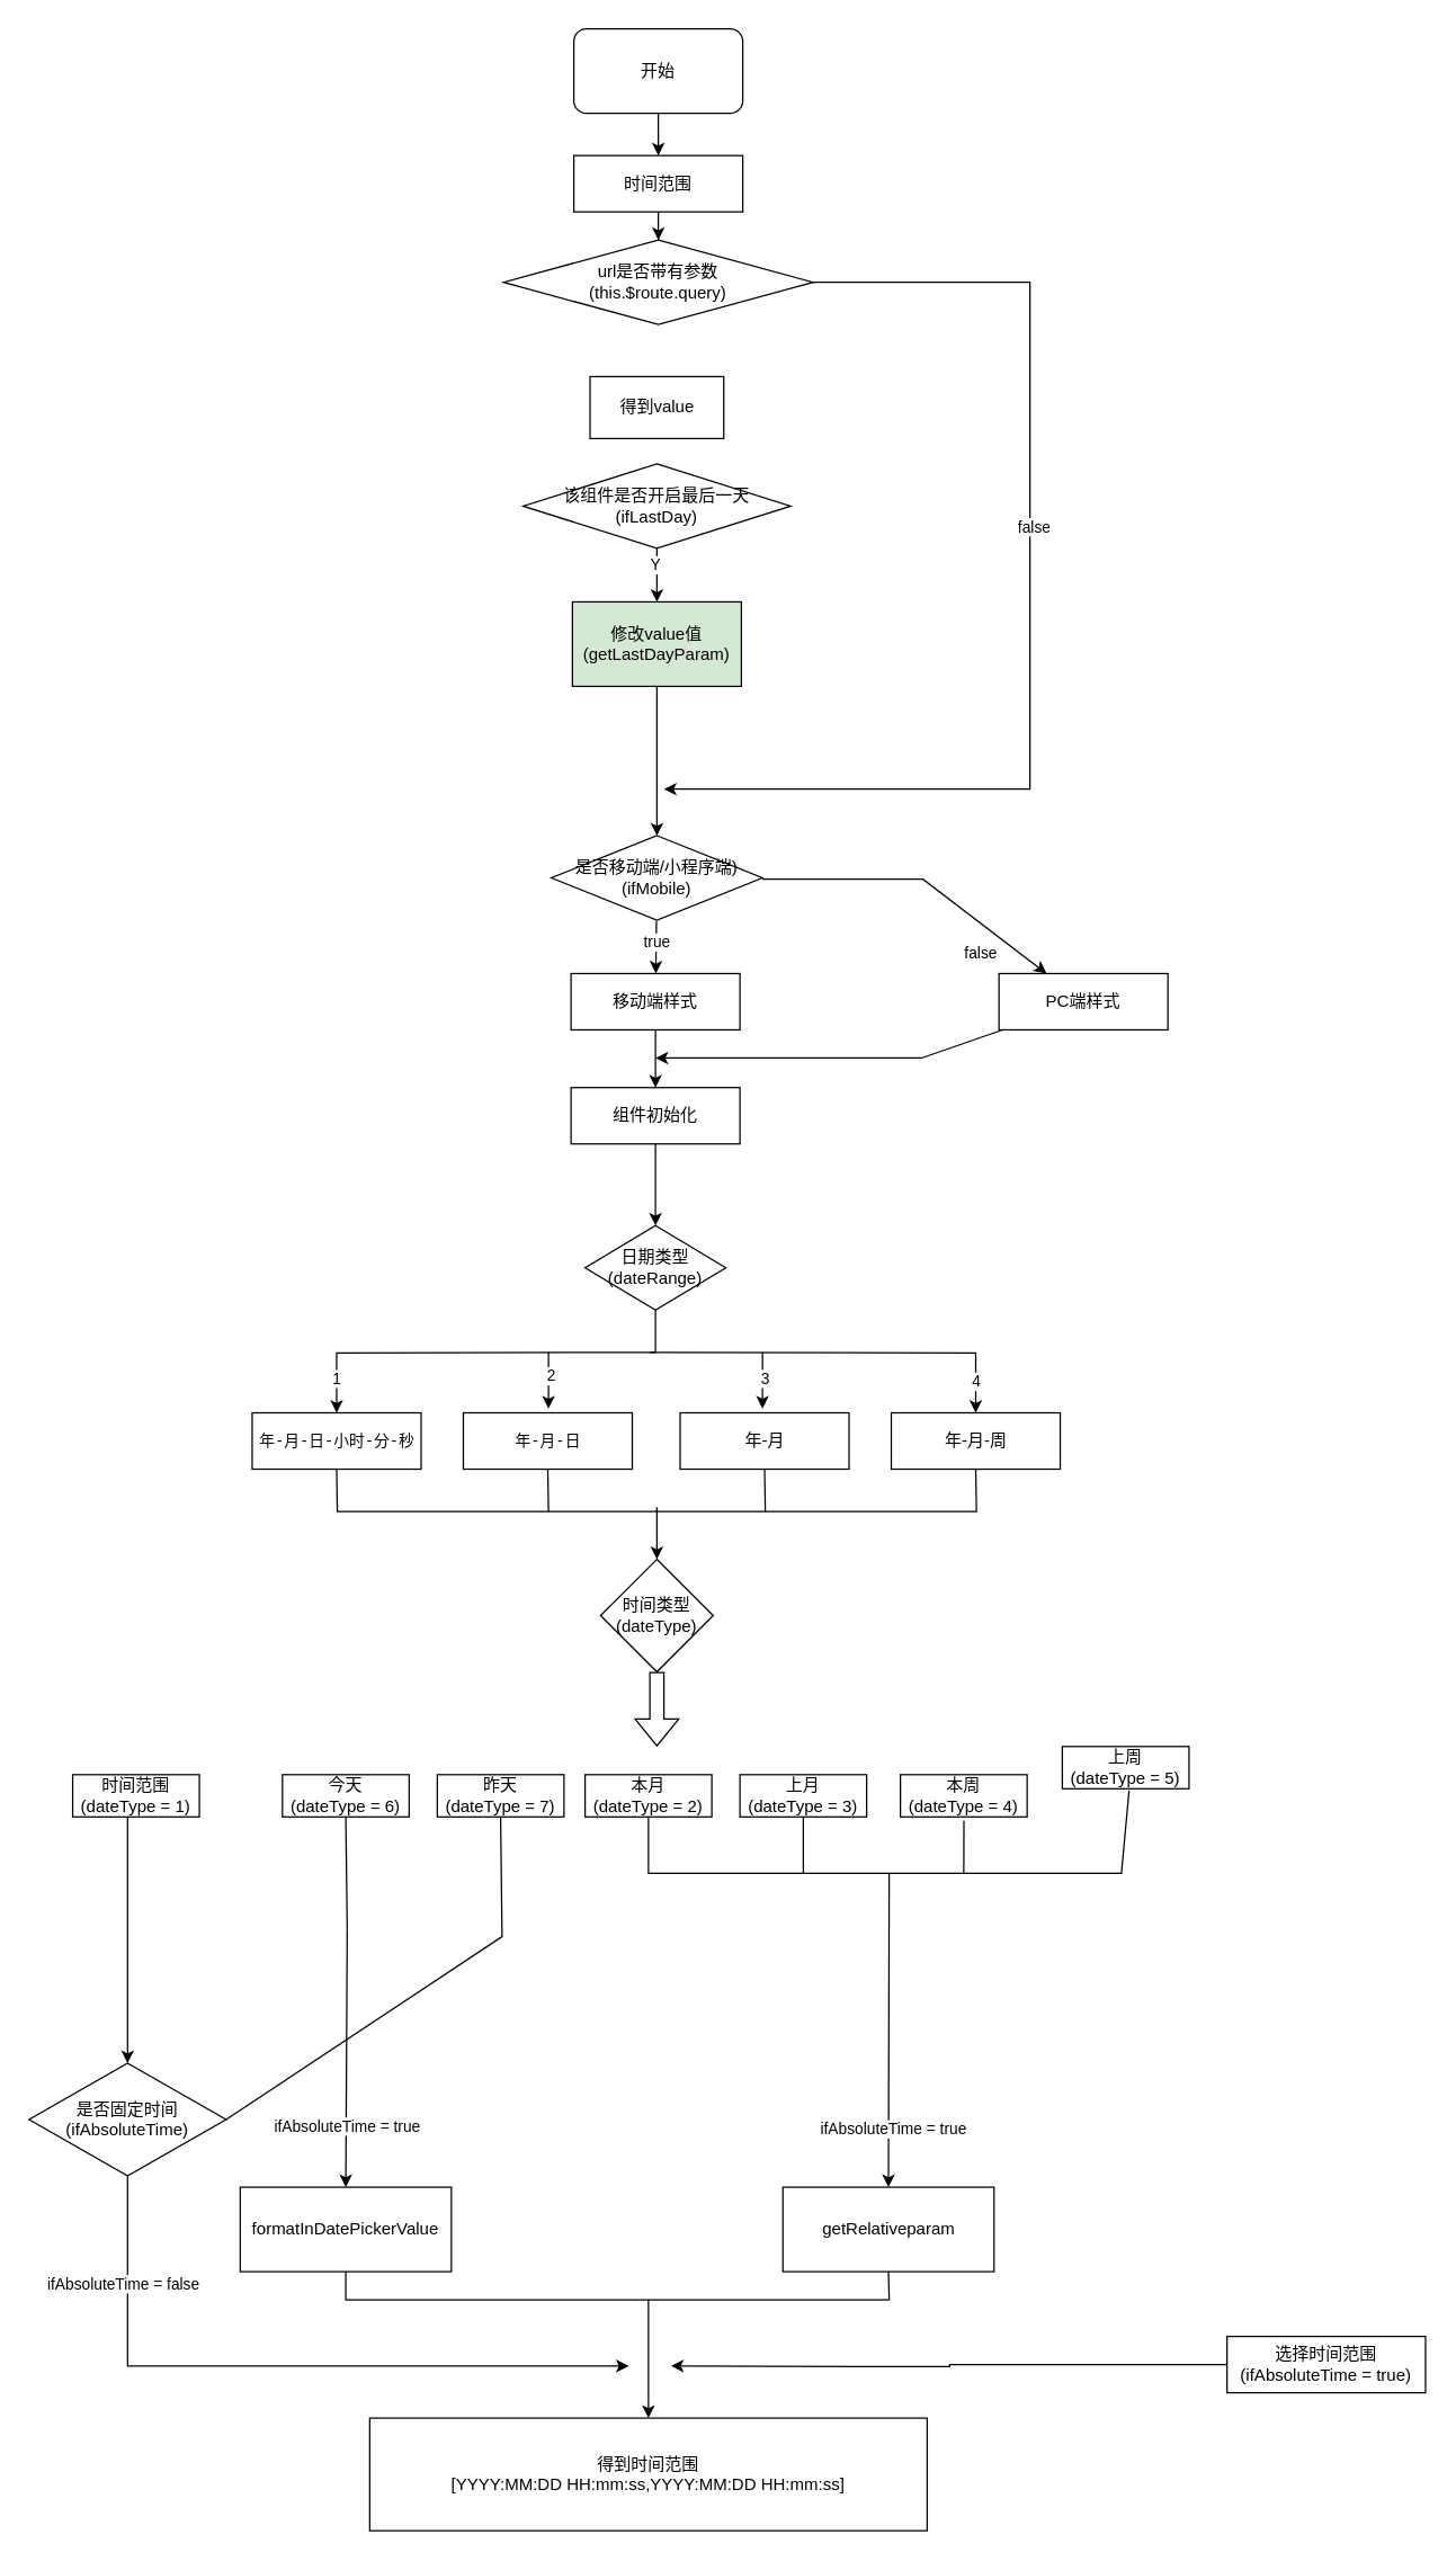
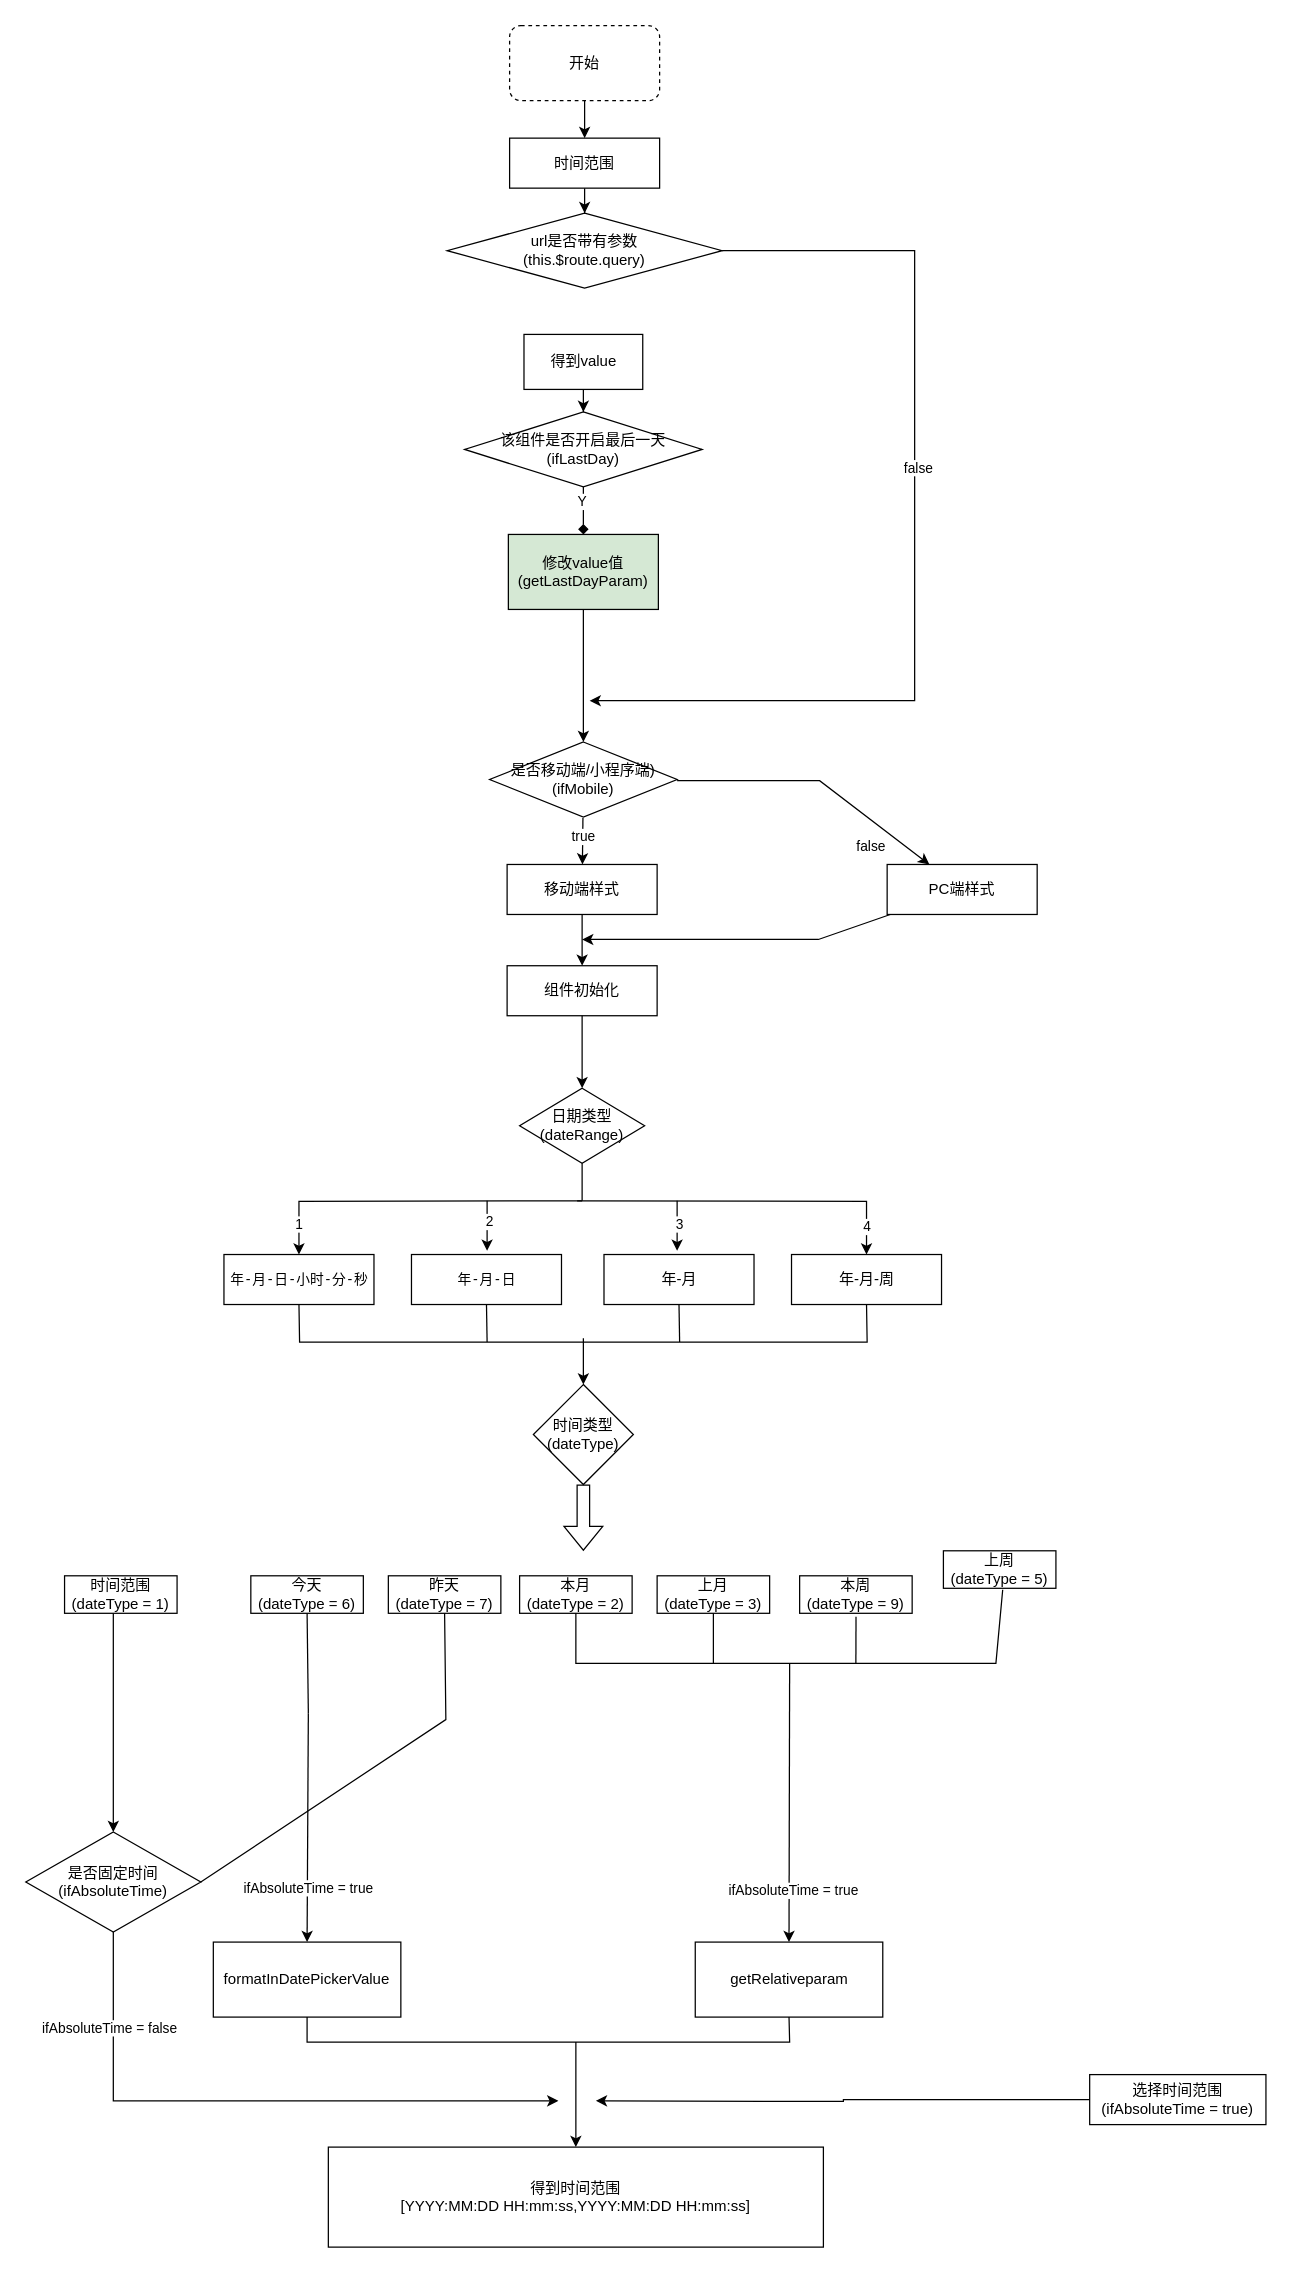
- <mxCell id="3" value="开始" style="rounded=1;whiteSpace=wrap;html=1;" parent="1" vertex="1"><mxGeometry x="407" y="20" width="120" height="60" as="geometry" /></mxCell>
+ <mxCell id="3" value="开始" style="rounded=1;whiteSpace=wrap;html=1;dashed=1;" parent="1" vertex="1"><mxGeometry x="407" y="20" width="120" height="60" as="geometry" /></mxCell>
+ <mxCell id="32" style="edgeStyle=orthogonalEdgeStyle;rounded=0;orthogonalLoop=1;jettySize=auto;html=1;entryX=0.5;entryY=0;entryDx=0;entryDy=0;" parent="1" source="33" target="36" edge="1"><mxGeometry relative="1" as="geometry" /></mxCell>
- <mxCell id="34" style="edgeStyle=orthogonalEdgeStyle;rounded=0;orthogonalLoop=1;jettySize=auto;html=1;" parent="1" source="36" target="38" edge="1"><mxGeometry relative="1" as="geometry" /></mxCell>
+ <mxCell id="34" style="edgeStyle=orthogonalEdgeStyle;rounded=0;orthogonalLoop=1;jettySize=auto;html=1;endArrow=diamond;" parent="1" source="36" target="38" edge="1"><mxGeometry relative="1" as="geometry" /></mxCell>
- <mxCell id="42" value="&lt;div&gt;本周&lt;br&gt;&lt;/div&gt;&lt;div&gt;(dateType = 4)&lt;br&gt;&lt;/div&gt;" style="rounded=0;whiteSpace=wrap;html=1;" parent="1" vertex="1"><mxGeometry x="639" y="1260" width="90" height="30" as="geometry" /></mxCell>
+ <mxCell id="42" value="&lt;div&gt;本周&lt;br&gt;&lt;/div&gt;&lt;div&gt;(dateType = 9)&lt;br&gt;&lt;/div&gt;" style="rounded=0;whiteSpace=wrap;html=1;" parent="1" vertex="1"><mxGeometry x="639" y="1260" width="90" height="30" as="geometry" /></mxCell>
